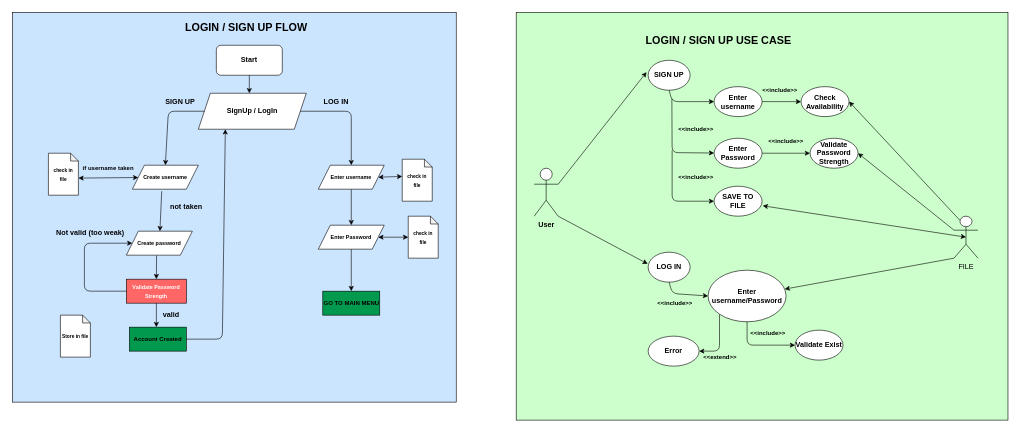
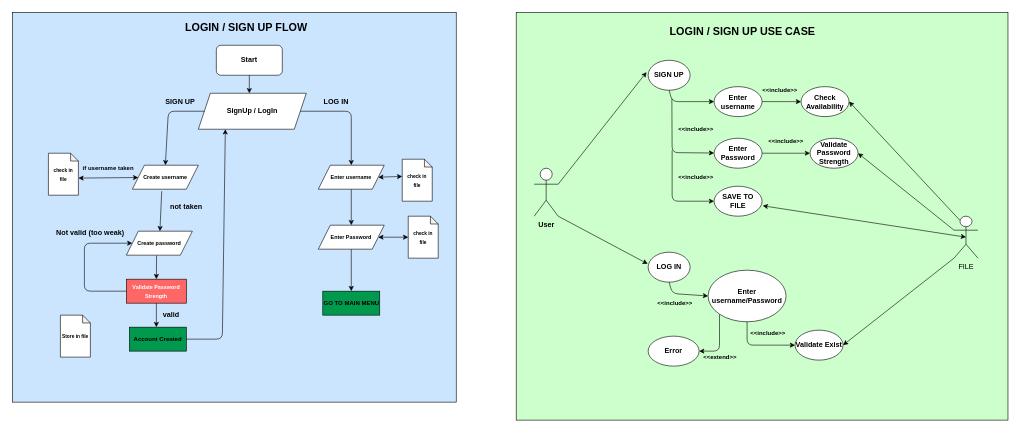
- <mxCell id="42" value="&lt;b&gt;&lt;font style=&quot;font-size: 18px;&quot;&gt;LOGIN / SIGN UP USE CASE&lt;/font&gt;&lt;/b&gt;" style="text;html=1;align=center;verticalAlign=middle;whiteSpace=wrap;rounded=0;" vertex="1" parent="1"><mxGeometry x="1005" y="45" width="385" height="45" as="geometry" /></mxCell>
+ <mxCell id="42" value="&lt;b&gt;&lt;font style=&quot;font-size: 18px;&quot;&gt;LOGIN / SIGN UP USE CASE&lt;/font&gt;&lt;/b&gt;" style="text;html=1;align=center;verticalAlign=middle;whiteSpace=wrap;rounded=0;" vertex="1" parent="1"><mxGeometry x="1045" y="30" width="385" height="45" as="geometry" /></mxCell>
- <mxCell id="67" value="" style="endArrow=classic;html=1;exitX=0;exitY=1;exitDx=0;exitDy=0;exitPerimeter=0;" edge="1" parent="1" source="55" target="62"><mxGeometry width="50" height="50" relative="1" as="geometry"><mxPoint x="1280" y="450" as="sourcePoint" /><mxPoint x="1330" y="400" as="targetPoint" /></mxGeometry></mxCell>
+ <mxCell id="67" value="" style="endArrow=classic;html=1;exitX=0;exitY=1;exitDx=0;exitDy=0;exitPerimeter=0;entryX=1;entryY=0.5;entryDx=0;entryDy=0;" edge="1" parent="1" source="55" target="64"><mxGeometry width="50" height="50" relative="1" as="geometry"><mxPoint x="1280" y="450" as="sourcePoint" /><mxPoint x="1330" y="400" as="targetPoint" /></mxGeometry></mxCell>
